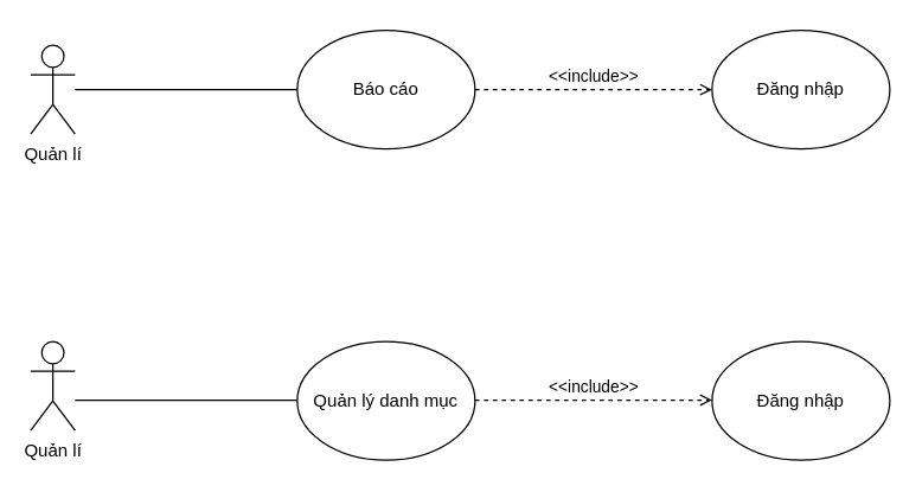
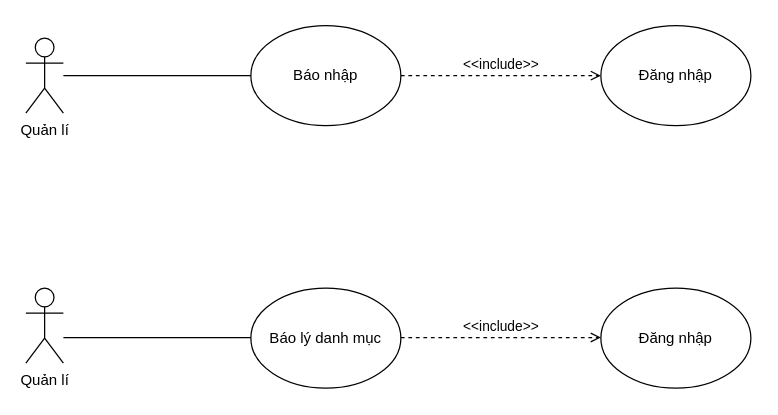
- <mxCell id="4" value="Báo cáo" style="ellipse;whiteSpace=wrap;html=1;" vertex="1" parent="1"><mxGeometry x="200" y="20" width="120" height="80" as="geometry" /></mxCell>
+ <mxCell id="4" value="Báo nhập" style="ellipse;whiteSpace=wrap;html=1;" vertex="1" parent="1"><mxGeometry x="200" y="20" width="120" height="80" as="geometry" /></mxCell>
- <mxCell id="9" value="Quản lý danh mục" style="ellipse;whiteSpace=wrap;html=1;" vertex="1" parent="1"><mxGeometry x="200" y="230" width="120" height="80" as="geometry" /></mxCell>
+ <mxCell id="9" value="Báo lý danh mục" style="ellipse;whiteSpace=wrap;html=1;" vertex="1" parent="1"><mxGeometry x="200" y="230" width="120" height="80" as="geometry" /></mxCell>
